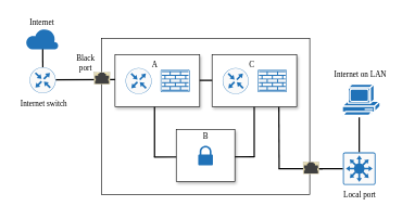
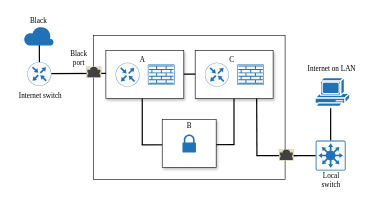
- <mxCell id="20" value="&lt;font&gt;Internet&lt;/font&gt;" style="text;html=1;align=center;verticalAlign=middle;whiteSpace=wrap;rounded=0;spacing=2;spacingLeft=0;fontFamily=Lucida Console;fontStyle=0" vertex="1" parent="1"><mxGeometry x="20" y="20" width="88" height="30" as="geometry" /></mxCell>
+ <mxCell id="20" value="&lt;font&gt;Black&lt;/font&gt;" style="text;html=1;align=center;verticalAlign=middle;whiteSpace=wrap;rounded=0;spacing=2;spacingLeft=0;fontFamily=Lucida Console;fontStyle=0" vertex="1" parent="1"><mxGeometry x="20" y="20" width="88" height="30" as="geometry" /></mxCell>
- <mxCell id="23" value="&lt;font face=&quot;Lucida Console&quot;&gt;Local port&lt;/font&gt;" style="text;html=1;align=center;verticalAlign=middle;whiteSpace=wrap;rounded=0;" vertex="1" parent="1"><mxGeometry x="522" y="285" width="60" height="30" as="geometry" /></mxCell>
+ <mxCell id="23" value="&lt;font face=&quot;Lucida Console&quot;&gt;Local switch&lt;/font&gt;" style="text;html=1;align=center;verticalAlign=middle;whiteSpace=wrap;rounded=0;" vertex="1" parent="1"><mxGeometry x="522" y="285" width="60" height="30" as="geometry" /></mxCell>
